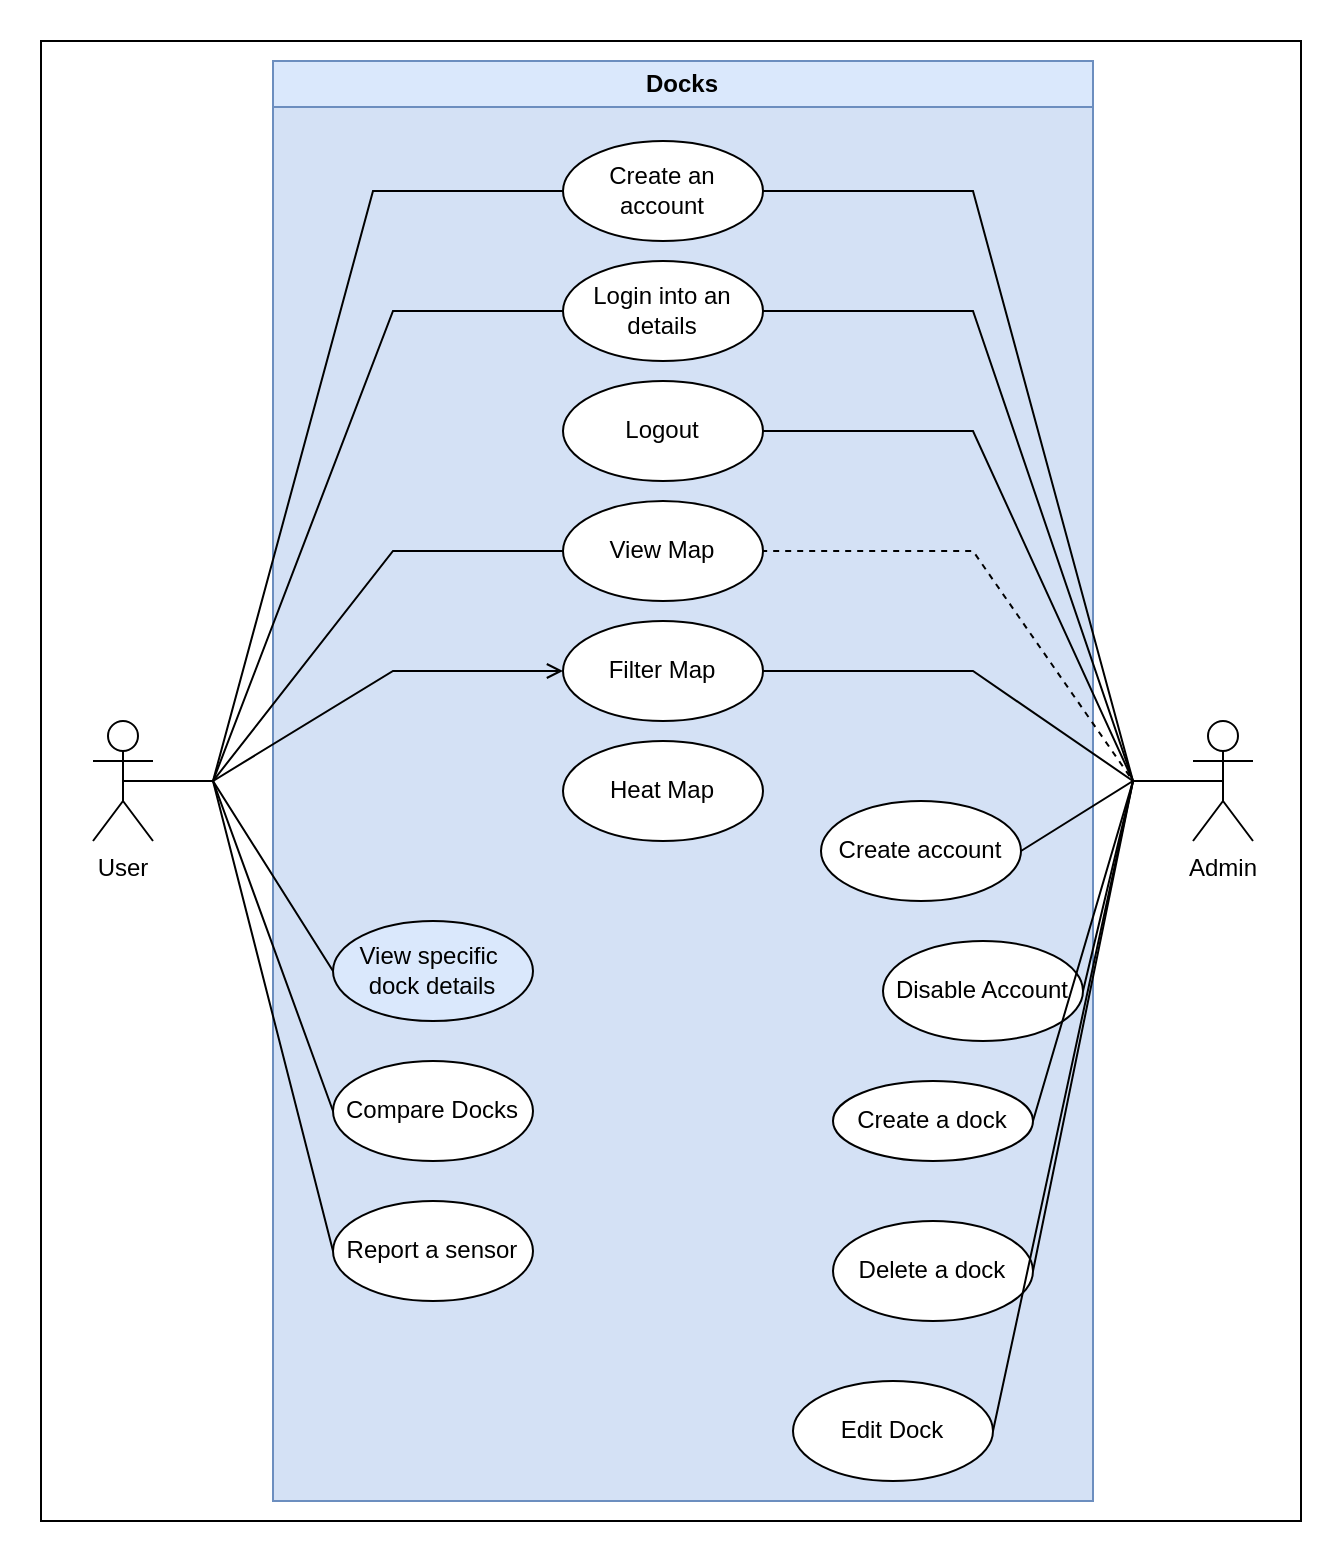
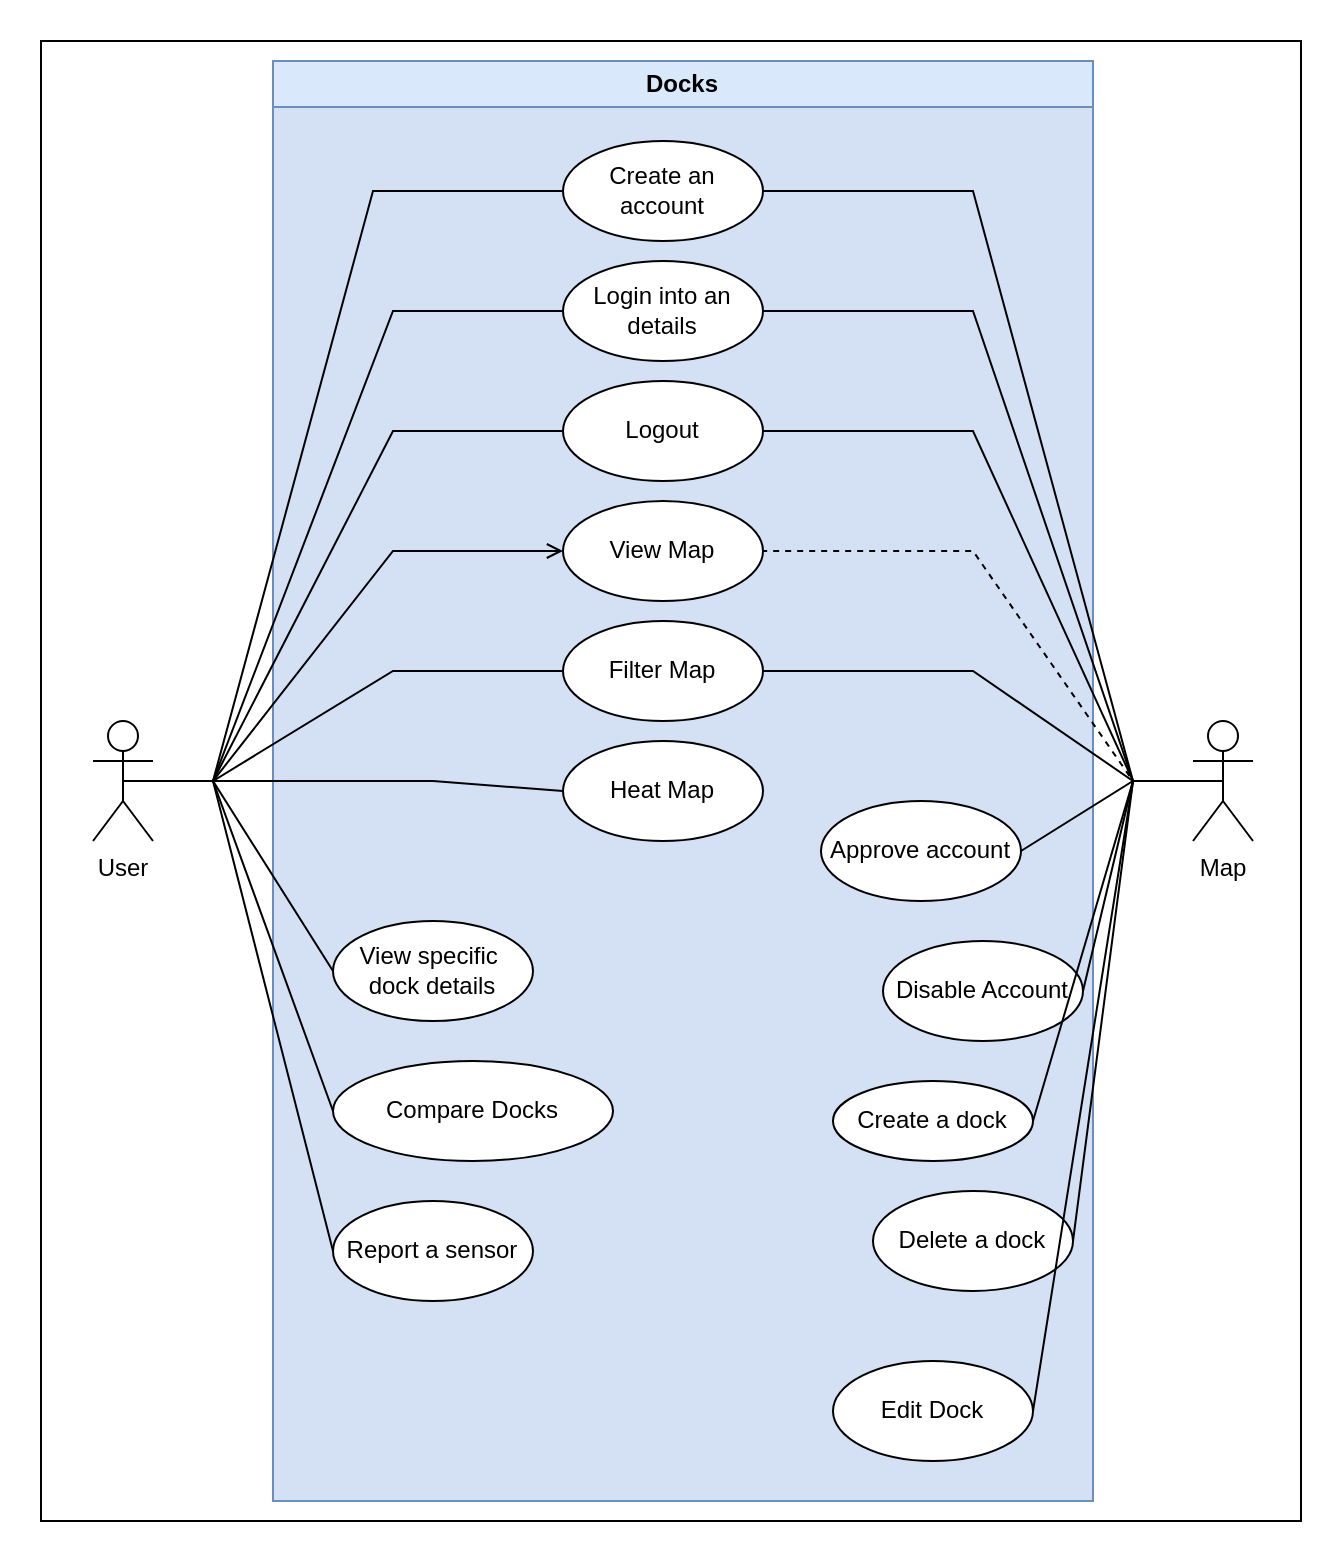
+ <mxCell id="22" value="" style="endArrow=none;html=1;rounded=0;entryX=0;entryY=0.5;entryDx=0;entryDy=0;exitX=0.5;exitY=0.5;exitDx=0;exitDy=0;exitPerimeter=0;" parent="1" source="3" target="7" edge="1"><mxGeometry width="50" height="50" relative="1" as="geometry"><mxPoint x="71" y="410" as="sourcePoint" /><mxPoint x="331" y="115" as="targetPoint" /><Array as="points"><mxPoint x="106" y="390" /><mxPoint x="196" y="215" /></Array></mxGeometry></mxCell>
- <mxCell id="23" value="" style="endArrow=none;html=1;rounded=0;entryX=0;entryY=0.5;entryDx=0;entryDy=0;exitX=0.5;exitY=0.5;exitDx=0;exitDy=0;exitPerimeter=0;" parent="1" source="3" target="8" edge="1"><mxGeometry width="50" height="50" relative="1" as="geometry"><mxPoint x="81" y="420" as="sourcePoint" /><mxPoint x="341" y="125" as="targetPoint" /><Array as="points"><mxPoint x="106" y="390" /><mxPoint x="196" y="275" /></Array></mxGeometry></mxCell>
+ <mxCell id="23" value="" style="endArrow=open;html=1;rounded=0;entryX=0;entryY=0.5;entryDx=0;entryDy=0;exitX=0.5;exitY=0.5;exitDx=0;exitDy=0;exitPerimeter=0;" parent="1" source="3" target="8" edge="1"><mxGeometry width="50" height="50" relative="1" as="geometry"><mxPoint x="81" y="420" as="sourcePoint" /><mxPoint x="341" y="125" as="targetPoint" /><Array as="points"><mxPoint x="106" y="390" /><mxPoint x="196" y="275" /></Array></mxGeometry></mxCell>
- <mxCell id="24" value="" style="endArrow=open;html=1;rounded=0;entryX=0;entryY=0.5;entryDx=0;entryDy=0;exitX=0.5;exitY=0.5;exitDx=0;exitDy=0;exitPerimeter=0;" parent="1" source="3" target="9" edge="1"><mxGeometry width="50" height="50" relative="1" as="geometry"><mxPoint x="91" y="430" as="sourcePoint" /><mxPoint x="351" y="135" as="targetPoint" /><Array as="points"><mxPoint x="106" y="390" /><mxPoint x="196" y="335" /></Array></mxGeometry></mxCell>
+ <mxCell id="24" value="" style="endArrow=none;html=1;rounded=0;entryX=0;entryY=0.5;entryDx=0;entryDy=0;exitX=0.5;exitY=0.5;exitDx=0;exitDy=0;exitPerimeter=0;" parent="1" source="3" target="9" edge="1"><mxGeometry width="50" height="50" relative="1" as="geometry"><mxPoint x="91" y="430" as="sourcePoint" /><mxPoint x="351" y="135" as="targetPoint" /><Array as="points"><mxPoint x="106" y="390" /><mxPoint x="196" y="335" /></Array></mxGeometry></mxCell>
+ <mxCell id="36" value="" style="endArrow=none;html=1;rounded=0;exitX=0.5;exitY=0.5;exitDx=0;exitDy=0;exitPerimeter=0;entryX=0;entryY=0.5;entryDx=0;entryDy=0;" edge="1" parent="1" source="3" target="16"><mxGeometry width="50" height="50" relative="1" as="geometry"><mxPoint x="256" y="400" as="sourcePoint" /><mxPoint x="306" y="350" as="targetPoint" /><Array as="points"><mxPoint x="216" y="390" /></Array></mxGeometry></mxCell>
- <mxCell id="18" value="Create account" style="ellipse;whiteSpace=wrap;html=1;" vertex="1" parent="4"><mxGeometry x="274" y="370" width="100" height="50" as="geometry" /></mxCell>
+ <mxCell id="18" value="Approve account" style="ellipse;whiteSpace=wrap;html=1;" vertex="1" parent="4"><mxGeometry x="274" y="370" width="100" height="50" as="geometry" /></mxCell>
- <mxCell id="19" value="Admin" style="shape=umlActor;verticalLabelPosition=bottom;verticalAlign=top;html=1;outlineConnect=0;" parent="1" vertex="1"><mxGeometry x="596" y="360" width="30" height="60" as="geometry" /></mxCell>
+ <mxCell id="19" value="Map" style="shape=umlActor;verticalLabelPosition=bottom;verticalAlign=top;html=1;outlineConnect=0;" parent="1" vertex="1"><mxGeometry x="596" y="360" width="30" height="60" as="geometry" /></mxCell>
- <mxCell id="15" value="View specific&amp;nbsp; dock details" style="ellipse;whiteSpace=wrap;html=1;fillColor=#dae8fc;" parent="4" vertex="1"><mxGeometry x="30" y="430" width="100" height="50" as="geometry" /></mxCell>
+ <mxCell id="15" value="View specific&amp;nbsp; dock details" style="ellipse;whiteSpace=wrap;html=1;" parent="4" vertex="1"><mxGeometry x="30" y="430" width="100" height="50" as="geometry" /></mxCell>
- <mxCell id="13" value="Compare Docks" style="ellipse;whiteSpace=wrap;html=1;" parent="4" vertex="1"><mxGeometry x="30" y="500" width="100" height="50" as="geometry" /></mxCell>
+ <mxCell id="13" value="Compare Docks" style="ellipse;whiteSpace=wrap;html=1;" parent="4" vertex="1"><mxGeometry x="30" y="500" width="140" height="50" as="geometry" /></mxCell>
- <mxCell id="17" value="Delete a dock" style="ellipse;whiteSpace=wrap;html=1;" vertex="1" parent="4"><mxGeometry x="280" y="580" width="100" height="50" as="geometry" /></mxCell>
+ <mxCell id="17" value="Delete a dock" style="ellipse;whiteSpace=wrap;html=1;" vertex="1" parent="4"><mxGeometry x="300" y="565" width="100" height="50" as="geometry" /></mxCell>
- <mxCell id="10" value="Edit Dock" style="ellipse;whiteSpace=wrap;html=1;" parent="4" vertex="1"><mxGeometry x="260" y="660" width="100" height="50" as="geometry" /></mxCell>
+ <mxCell id="10" value="Edit Dock" style="ellipse;whiteSpace=wrap;html=1;" parent="4" vertex="1"><mxGeometry x="280" y="650" width="100" height="50" as="geometry" /></mxCell>
